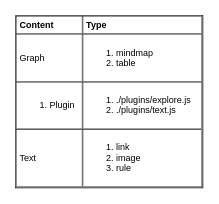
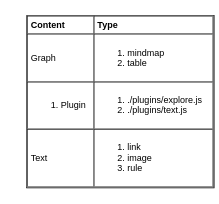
- <mxCell id="2" value="&lt;table cellpadding=&quot;4&quot; cellspacing=&quot;0&quot; border=&quot;1&quot; style=&quot;font-size: 1em ; width: 100% ; height: 100%&quot;&gt;&lt;tbody&gt;&lt;tr&gt;&lt;th&gt;Content&lt;/th&gt;&lt;th&gt;Type&lt;/th&gt;&lt;/tr&gt;&lt;tr&gt;&lt;td&gt;Graph&lt;/td&gt;&lt;td&gt;&lt;ol&gt;&lt;li&gt;mindmap&lt;/li&gt;&lt;li&gt;table&lt;/li&gt;&lt;/ol&gt;&lt;/td&gt;&lt;/tr&gt;&lt;tr&gt;&lt;td&gt;&lt;ol&gt;&lt;li&gt;Plugin&lt;/li&gt;&lt;/ol&gt;&lt;/td&gt;&lt;td&gt;&lt;ol&gt;&lt;li&gt;&lt;span style=&quot;text-align: center&quot;&gt;./plugins/explore.js&lt;/span&gt;&lt;/li&gt;&lt;li&gt;./plugins/text.js&lt;/li&gt;&lt;/ol&gt;&lt;/td&gt;&lt;/tr&gt;&lt;tr&gt;&lt;td&gt;Text&lt;/td&gt;&lt;td&gt;&lt;ol&gt;&lt;li&gt;link&lt;/li&gt;&lt;li&gt;image&lt;/li&gt;&lt;li&gt;rule&lt;/li&gt;&lt;/ol&gt;&lt;/td&gt;&lt;/tr&gt;&lt;/tbody&gt;&lt;/table&gt; " style="verticalAlign=top;align=left;overflow=fill;fontSize=12;fontFamily=Helvetica;html=1" parent="1" vertex="1"><mxGeometry x="20" y="20" width="250" height="230" as="geometry" /></mxCell>
+ <mxCell id="2" value="&lt;table cellpadding=&quot;4&quot; cellspacing=&quot;0&quot; border=&quot;1&quot; style=&quot;font-size: 1em ; width: 100% ; height: 100%&quot;&gt;&lt;tbody&gt;&lt;tr&gt;&lt;th&gt;Content&lt;/th&gt;&lt;th&gt;Type&lt;/th&gt;&lt;/tr&gt;&lt;tr&gt;&lt;td&gt;Graph&lt;/td&gt;&lt;td&gt;&lt;ol&gt;&lt;li&gt;mindmap&lt;/li&gt;&lt;li&gt;table&lt;/li&gt;&lt;/ol&gt;&lt;/td&gt;&lt;/tr&gt;&lt;tr&gt;&lt;td&gt;&lt;ol&gt;&lt;li&gt;Plugin&lt;/li&gt;&lt;/ol&gt;&lt;/td&gt;&lt;td&gt;&lt;ol&gt;&lt;li&gt;&lt;span style=&quot;text-align: center&quot;&gt;./plugins/explore.js&lt;/span&gt;&lt;/li&gt;&lt;li&gt;./plugins/text.js&lt;/li&gt;&lt;/ol&gt;&lt;/td&gt;&lt;/tr&gt;&lt;tr&gt;&lt;td&gt;Text&lt;/td&gt;&lt;td&gt;&lt;ol&gt;&lt;li&gt;link&lt;/li&gt;&lt;li&gt;image&lt;/li&gt;&lt;li&gt;rule&lt;/li&gt;&lt;/ol&gt;&lt;/td&gt;&lt;/tr&gt;&lt;/tbody&gt;&lt;/table&gt; " style="verticalAlign=top;align=left;overflow=fill;fontSize=12;fontFamily=Helvetica;html=1" parent="1" vertex="1"><mxGeometry x="35" y="20" width="250" height="230" as="geometry" /></mxCell>
